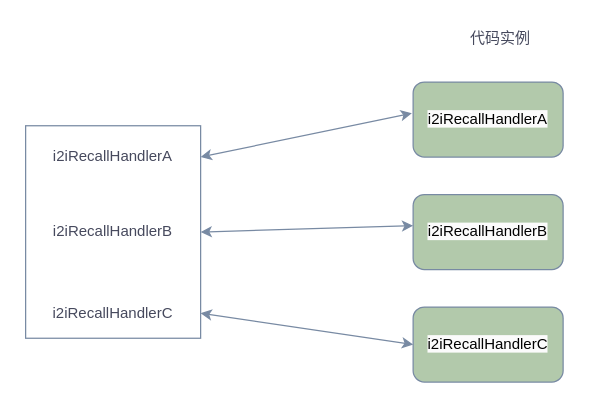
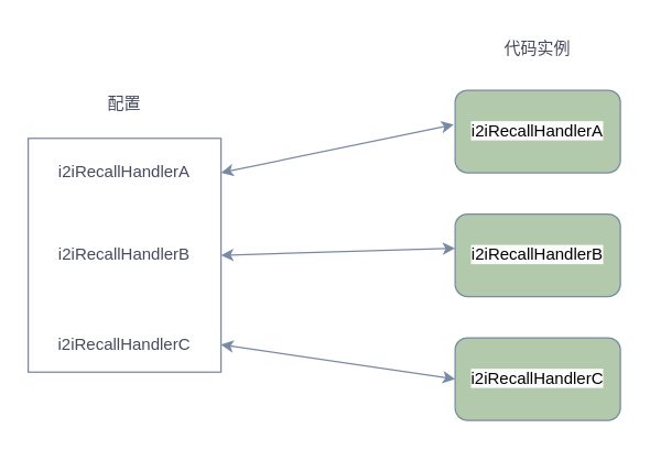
- <mxCell id="13" value="代码实例" style="text;html=1;strokeColor=none;fillColor=none;align=center;verticalAlign=middle;whiteSpace=wrap;rounded=0;labelBackgroundColor=none;fontColor=#46495D;" vertex="1" parent="1"><mxGeometry x="370" y="15" width="60" height="30" as="geometry" /></mxCell>
+ <mxCell id="13" value="代码实例" style="text;html=1;strokeColor=none;fillColor=none;align=center;verticalAlign=middle;whiteSpace=wrap;rounded=0;labelBackgroundColor=none;fontColor=#46495D;" vertex="1" parent="1"><mxGeometry x="360" y="20" width="60" height="30" as="geometry" /></mxCell>
+ <mxCell id="12" value="配置" style="text;html=1;strokeColor=none;fillColor=none;align=center;verticalAlign=middle;whiteSpace=wrap;rounded=0;labelBackgroundColor=none;fontColor=#46495D;" vertex="1" parent="1"><mxGeometry x="60" y="60" width="60" height="30" as="geometry" /></mxCell>
